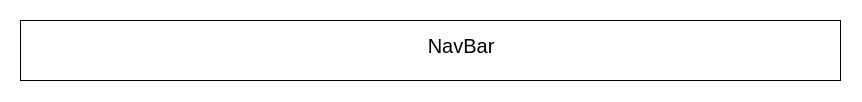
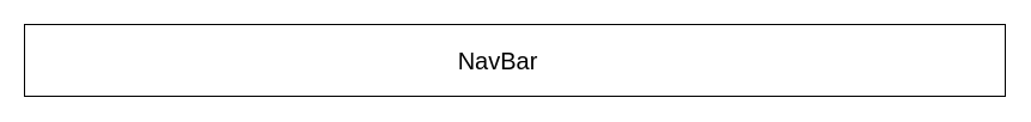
- <mxCell id="3" value="&lt;span style=&quot;font-size: 20px;&quot;&gt;NavBar&lt;br&gt;&lt;/span&gt;" style="text;html=1;strokeColor=none;fillColor=none;align=center;verticalAlign=middle;whiteSpace=wrap;rounded=0;" vertex="1" parent="1"><mxGeometry x="431" y="30" width="60" height="30" as="geometry" /></mxCell>
+ <mxCell id="3" value="&lt;span style=&quot;font-size: 20px;&quot;&gt;NavBar&lt;br&gt;&lt;/span&gt;" style="text;html=1;strokeColor=none;fillColor=none;align=center;verticalAlign=middle;whiteSpace=wrap;rounded=0;" vertex="1" parent="1"><mxGeometry x="386" y="35" width="60" height="30" as="geometry" /></mxCell>
